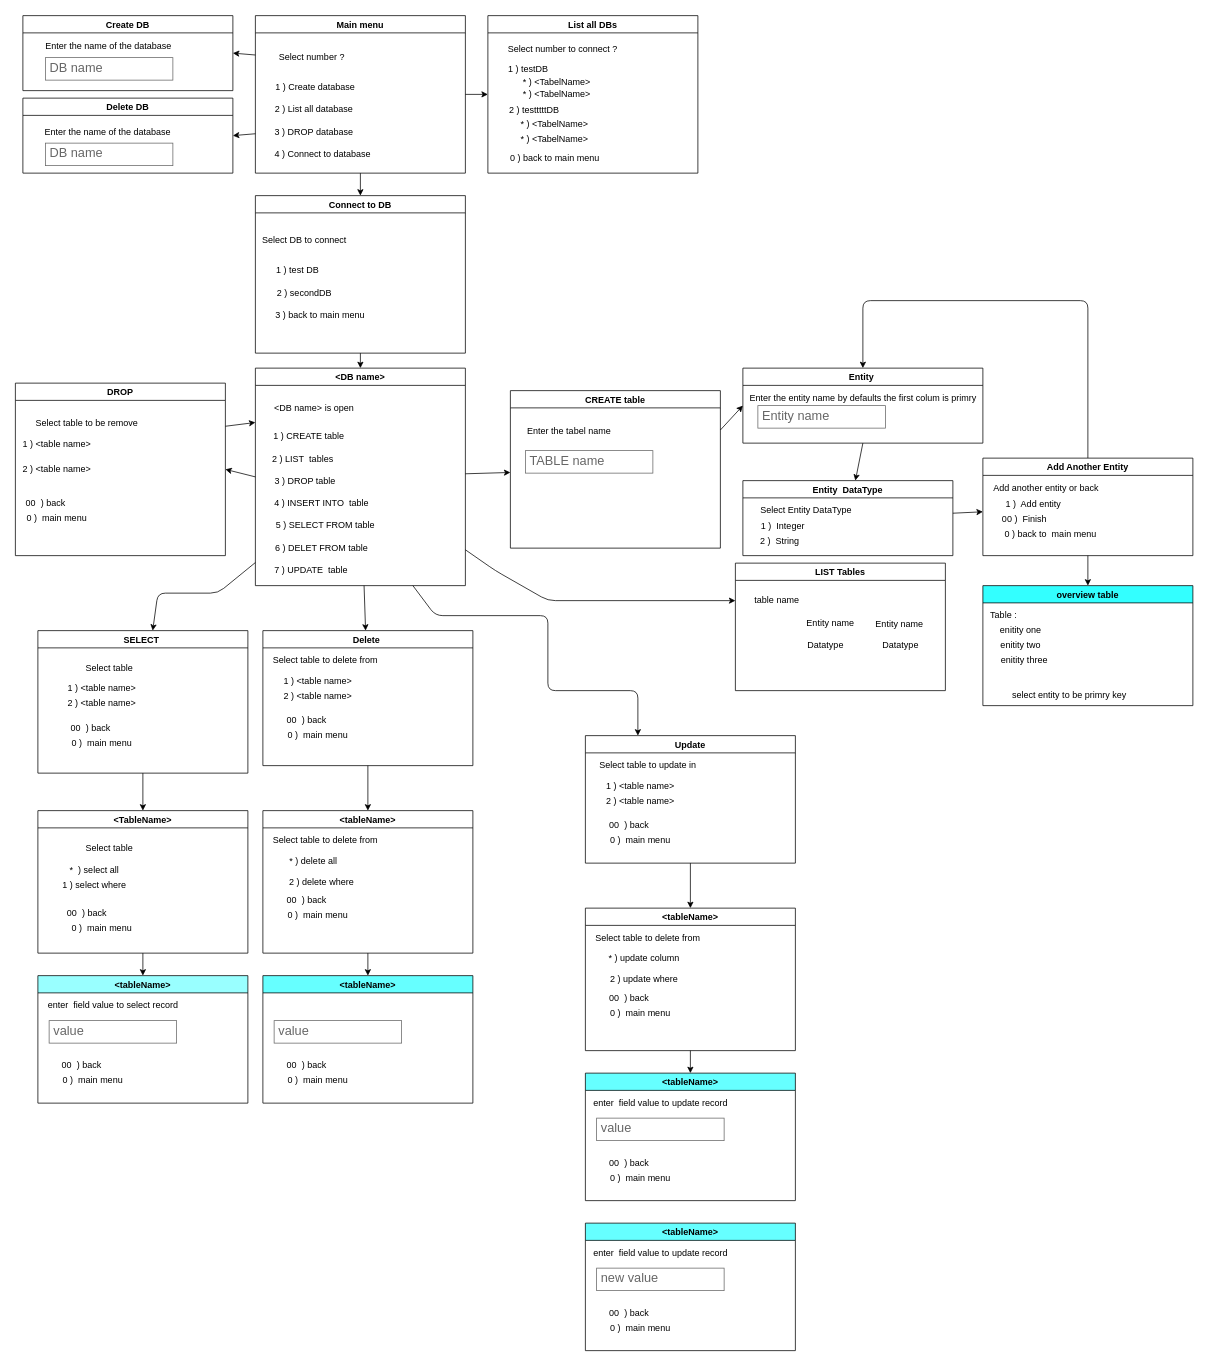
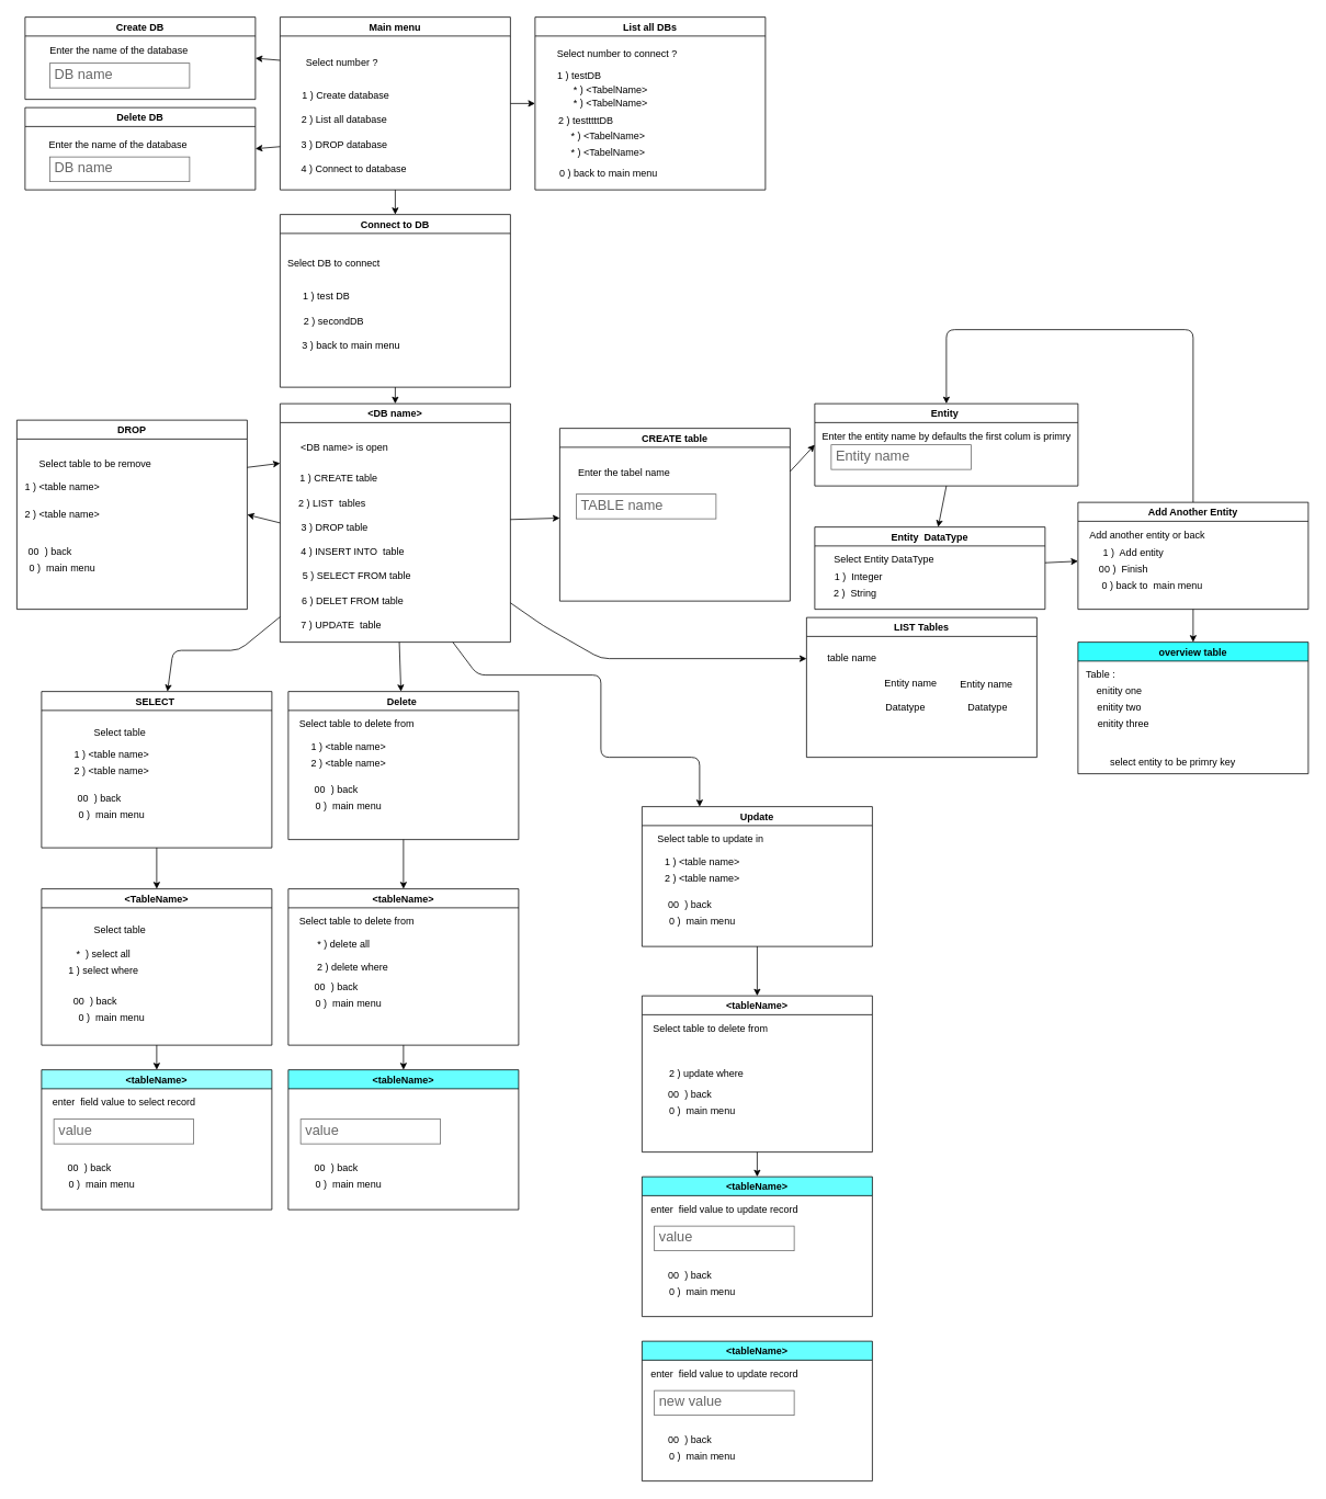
- <mxCell id="134" value="* ) update column" style="text;html=1;align=center;verticalAlign=middle;resizable=0;points=[];autosize=1;strokeColor=none;fillColor=none;" parent="132" vertex="1"><mxGeometry x="23" y="57" width="110" height="20" as="geometry" /></mxCell>
